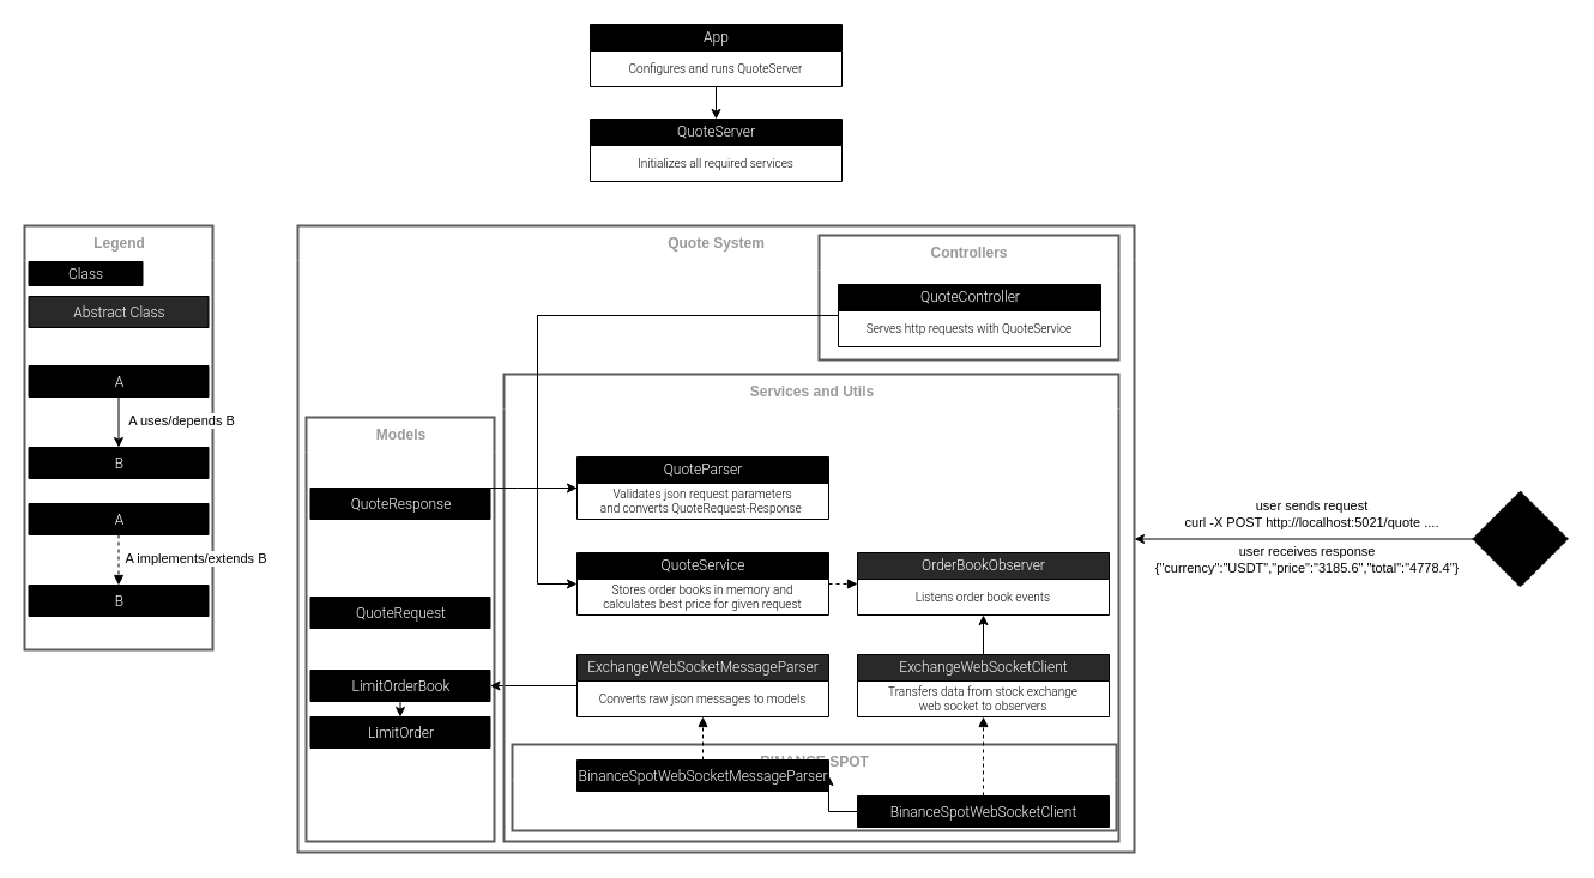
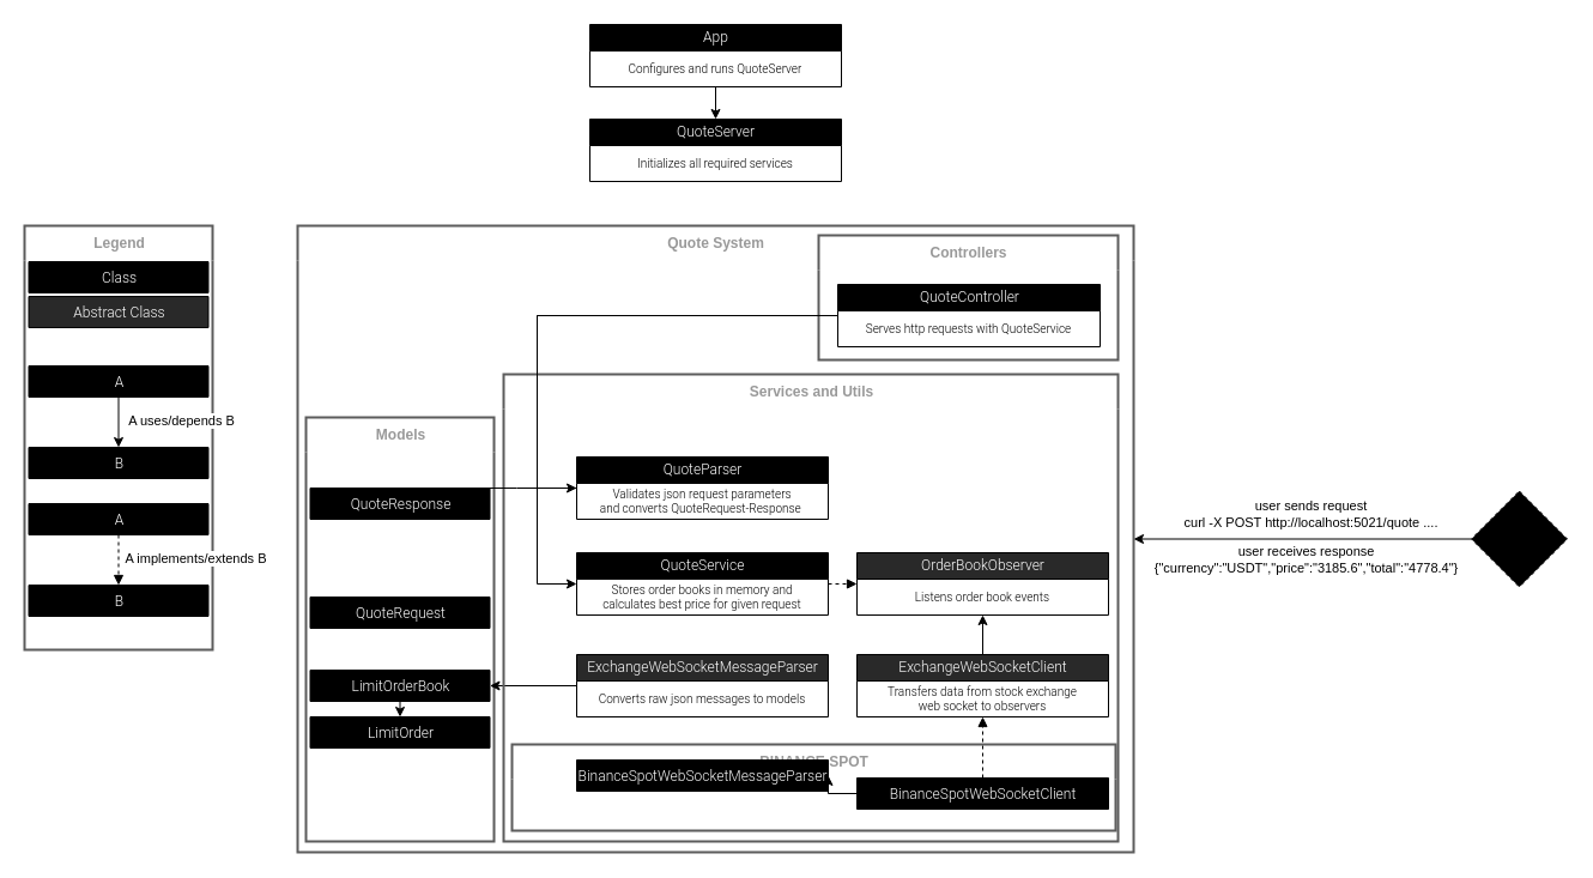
- <mxCell id="52" value="&lt;p style=&quot;line-height: 100%&quot;&gt;Class&lt;/p&gt;" style="swimlane;fontStyle=0;align=center;verticalAlign=middle;childLayout=stackLayout;horizontal=1;startSize=27;horizontalStack=0;resizeParent=1;resizeLast=0;collapsible=0;marginBottom=0;rounded=0;shadow=0;strokeWidth=1;swimlaneFillColor=none;fillColor=#000000;swimlaneLine=1;comic=0;fontFamily=Roboto Light;fontSize=12;fontColor=#FFFFFF;labelBorderColor=none;arcSize=22;expand=0;allowArrows=1;gradientColor=none;html=1;" vertex="1" parent="46"><mxGeometry x="3.5" y="30" width="95" height="20" as="geometry"><mxRectangle x="172" y="264" width="100" height="20" as="alternateBounds" /></mxGeometry></mxCell>
+ <mxCell id="52" value="&lt;p style=&quot;line-height: 100%&quot;&gt;Class&lt;/p&gt;" style="swimlane;fontStyle=0;align=center;verticalAlign=middle;childLayout=stackLayout;horizontal=1;startSize=27;horizontalStack=0;resizeParent=1;resizeLast=0;collapsible=0;marginBottom=0;rounded=0;shadow=0;strokeWidth=1;swimlaneFillColor=none;fillColor=#000000;swimlaneLine=1;comic=0;fontFamily=Roboto Light;fontSize=12;fontColor=#FFFFFF;labelBorderColor=none;arcSize=22;expand=0;allowArrows=1;gradientColor=none;html=1;" vertex="1" parent="46"><mxGeometry x="3.5" y="30" width="150" height="26" as="geometry"><mxRectangle x="172" y="264" width="100" height="20" as="alternateBounds" /></mxGeometry></mxCell>
- <mxCell id="25" style="edgeStyle=orthogonalEdgeStyle;rounded=0;orthogonalLoop=1;jettySize=auto;html=1;exitX=0.5;exitY=0;exitDx=0;exitDy=0;entryX=0.5;entryY=1;entryDx=0;entryDy=0;dashed=1;endArrow=block;endFill=1;" parent="12" source="23" target="17" edge="1"><mxGeometry relative="1" as="geometry"><mxPoint x="399.5" y="267" as="sourcePoint" /><mxPoint x="399.5" y="216" as="targetPoint" /></mxGeometry></mxCell>
- <mxCell id="22" value="&lt;p style=&quot;line-height: 100%&quot;&gt;BinanceSpotWebSocketClient&lt;/p&gt;" style="swimlane;fontStyle=0;align=center;verticalAlign=middle;childLayout=stackLayout;horizontal=1;startSize=27;horizontalStack=0;resizeParent=1;resizeLast=0;collapsible=0;marginBottom=0;rounded=0;shadow=0;strokeWidth=1;swimlaneFillColor=none;fillColor=#000000;swimlaneLine=1;comic=0;fontFamily=Roboto Light;fontSize=12;fontColor=#FFFFFF;labelBorderColor=none;arcSize=22;expand=0;allowArrows=1;gradientColor=none;html=1;" parent="19" vertex="1"><mxGeometry x="288" y="43" width="210" height="26" as="geometry"><mxRectangle x="172" y="264" width="100" height="20" as="alternateBounds" /></mxGeometry></mxCell>
+ <mxCell id="22" value="&lt;p style=&quot;line-height: 100%&quot;&gt;BinanceSpotWebSocketClient&lt;/p&gt;" style="swimlane;fontStyle=0;align=center;verticalAlign=middle;childLayout=stackLayout;horizontal=1;startSize=27;horizontalStack=0;resizeParent=1;resizeLast=0;collapsible=0;marginBottom=0;rounded=0;shadow=0;strokeWidth=1;swimlaneFillColor=none;fillColor=#000000;swimlaneLine=1;comic=0;fontFamily=Roboto Light;fontSize=12;fontColor=#FFFFFF;labelBorderColor=none;arcSize=22;expand=0;allowArrows=1;gradientColor=none;html=1;" parent="19" vertex="1"><mxGeometry x="288" y="28" width="210" height="26" as="geometry"><mxRectangle x="172" y="264" width="100" height="20" as="alternateBounds" /></mxGeometry></mxCell>
